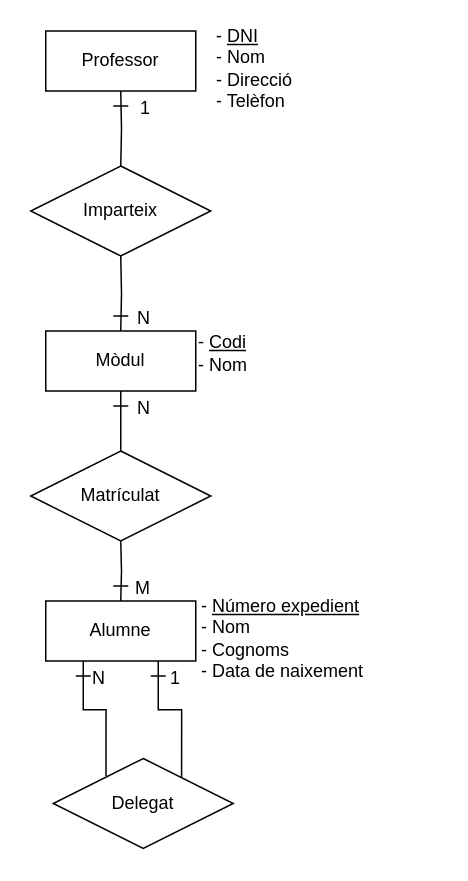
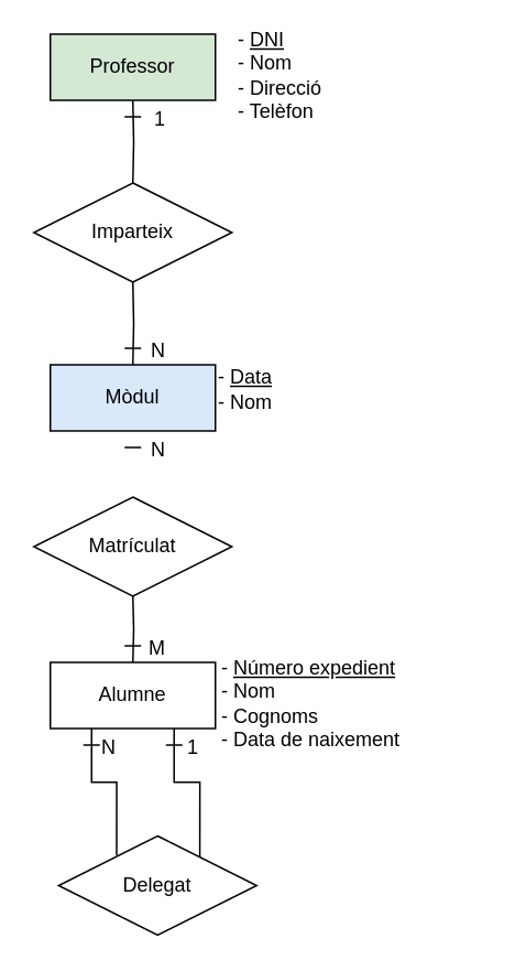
- <mxCell id="2" value="Professor" style="whiteSpace=wrap;html=1;align=center;" parent="1" vertex="1"><mxGeometry x="30" y="20" width="100" height="40" as="geometry" /></mxCell>
+ <mxCell id="2" value="Professor" style="whiteSpace=wrap;html=1;align=center;fillColor=#d5e8d4;" parent="1" vertex="1"><mxGeometry x="30" y="20" width="100" height="40" as="geometry" /></mxCell>
- <mxCell id="22" value="&lt;div&gt;- &lt;u&gt;Codi&lt;/u&gt;&lt;/div&gt;&lt;div&gt;- Nom&lt;br&gt;&lt;/div&gt;" style="text;html=1;strokeColor=none;fillColor=none;align=left;verticalAlign=middle;whiteSpace=wrap;rounded=0;imageVerticalAlign=top;perimeter=none;" parent="1" vertex="1"><mxGeometry x="130" y="220" width="140" height="30" as="geometry" /></mxCell>
+ <mxCell id="22" value="&lt;div&gt;- &lt;u&gt;Data&lt;/u&gt;&lt;/div&gt;&lt;div&gt;- Nom&lt;br&gt;&lt;/div&gt;" style="text;html=1;strokeColor=none;fillColor=none;align=left;verticalAlign=middle;whiteSpace=wrap;rounded=0;imageVerticalAlign=top;perimeter=none;" parent="1" vertex="1"><mxGeometry x="130" y="220" width="140" height="30" as="geometry" /></mxCell>
- <mxCell id="4" value="Mòdul" style="whiteSpace=wrap;html=1;align=center;" parent="1" vertex="1"><mxGeometry x="30" y="220" width="100" height="40" as="geometry" /></mxCell>
+ <mxCell id="4" value="Mòdul" style="whiteSpace=wrap;html=1;align=center;fillColor=#dae8fc;" parent="1" vertex="1"><mxGeometry x="30" y="220" width="100" height="40" as="geometry" /></mxCell>
- <mxCell id="6" value="" style="edgeStyle=orthogonalEdgeStyle;rounded=0;orthogonalLoop=1;jettySize=auto;html=1;exitX=0.5;exitY=1;exitDx=0;exitDy=0;entryX=0.5;entryY=0;entryDx=0;entryDy=0;strokeColor=default;endArrow=none;endFill=0;" parent="1" source="4" target="18" edge="1"><mxGeometry relative="1" as="geometry"><mxPoint x="80" y="260" as="sourcePoint" /><mxPoint x="80" y="270" as="targetPoint" /></mxGeometry></mxCell>
